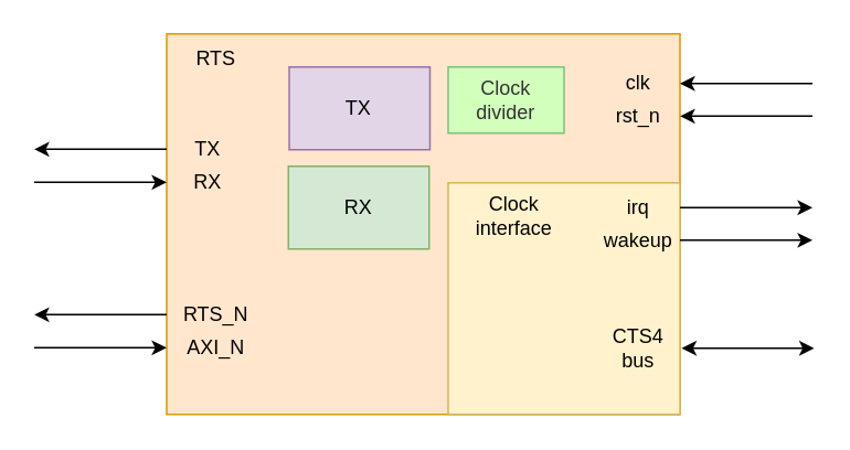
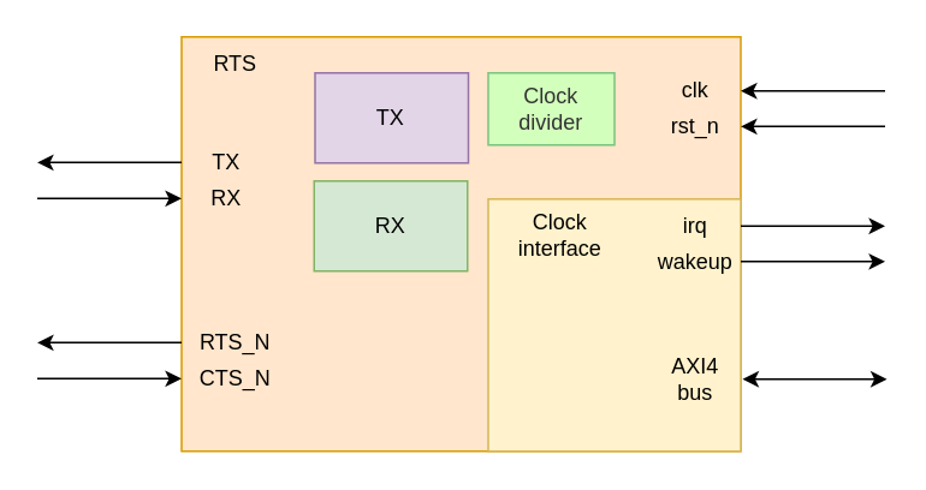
- <mxCell id="7" value="AXI_N" style="text;html=1;align=center;verticalAlign=middle;whiteSpace=wrap;rounded=0;" vertex="1" parent="1"><mxGeometry x="100" y="200" width="60" height="20" as="geometry" /></mxCell>
+ <mxCell id="7" value="CTS_N" style="text;html=1;align=center;verticalAlign=middle;whiteSpace=wrap;rounded=0;" vertex="1" parent="1"><mxGeometry x="100" y="200" width="60" height="20" as="geometry" /></mxCell>
- <mxCell id="19" value="CTS4 bus" style="text;html=1;align=center;verticalAlign=middle;whiteSpace=wrap;rounded=0;" vertex="1" parent="1"><mxGeometry x="360" y="200" width="50" height="20" as="geometry" /></mxCell>
+ <mxCell id="19" value="AXI4 bus" style="text;html=1;align=center;verticalAlign=middle;whiteSpace=wrap;rounded=0;" vertex="1" parent="1"><mxGeometry x="360" y="200" width="50" height="20" as="geometry" /></mxCell>
